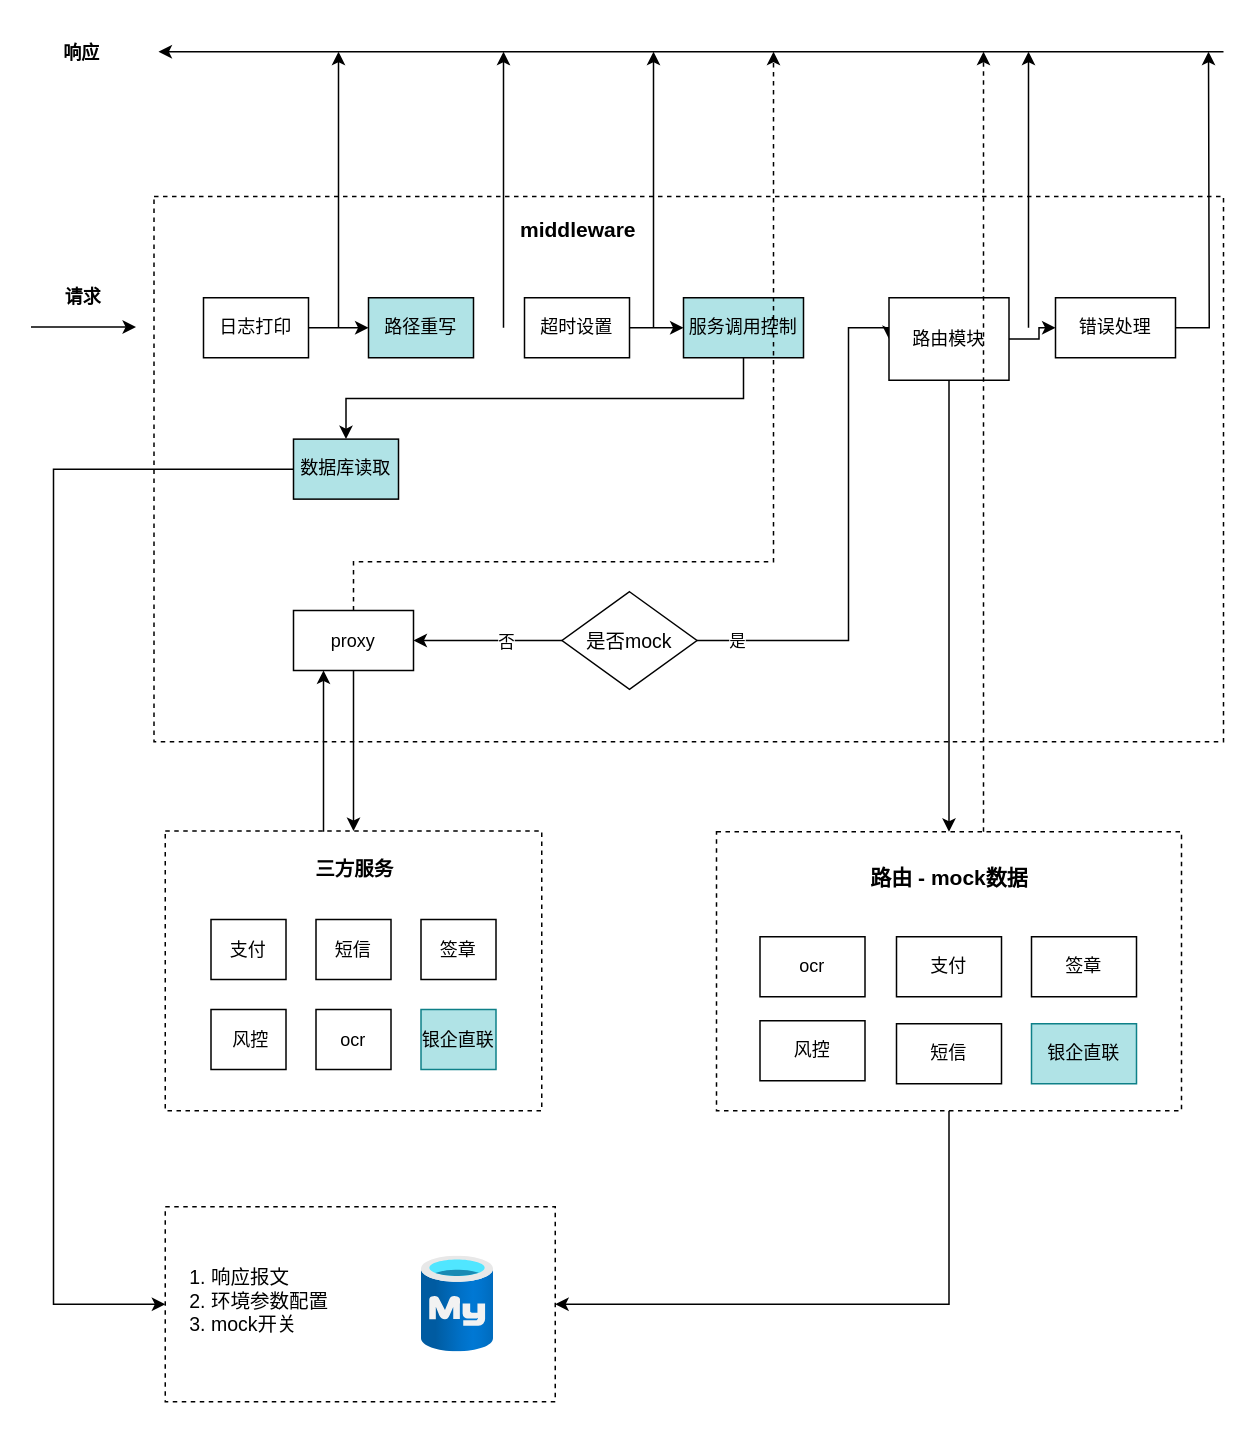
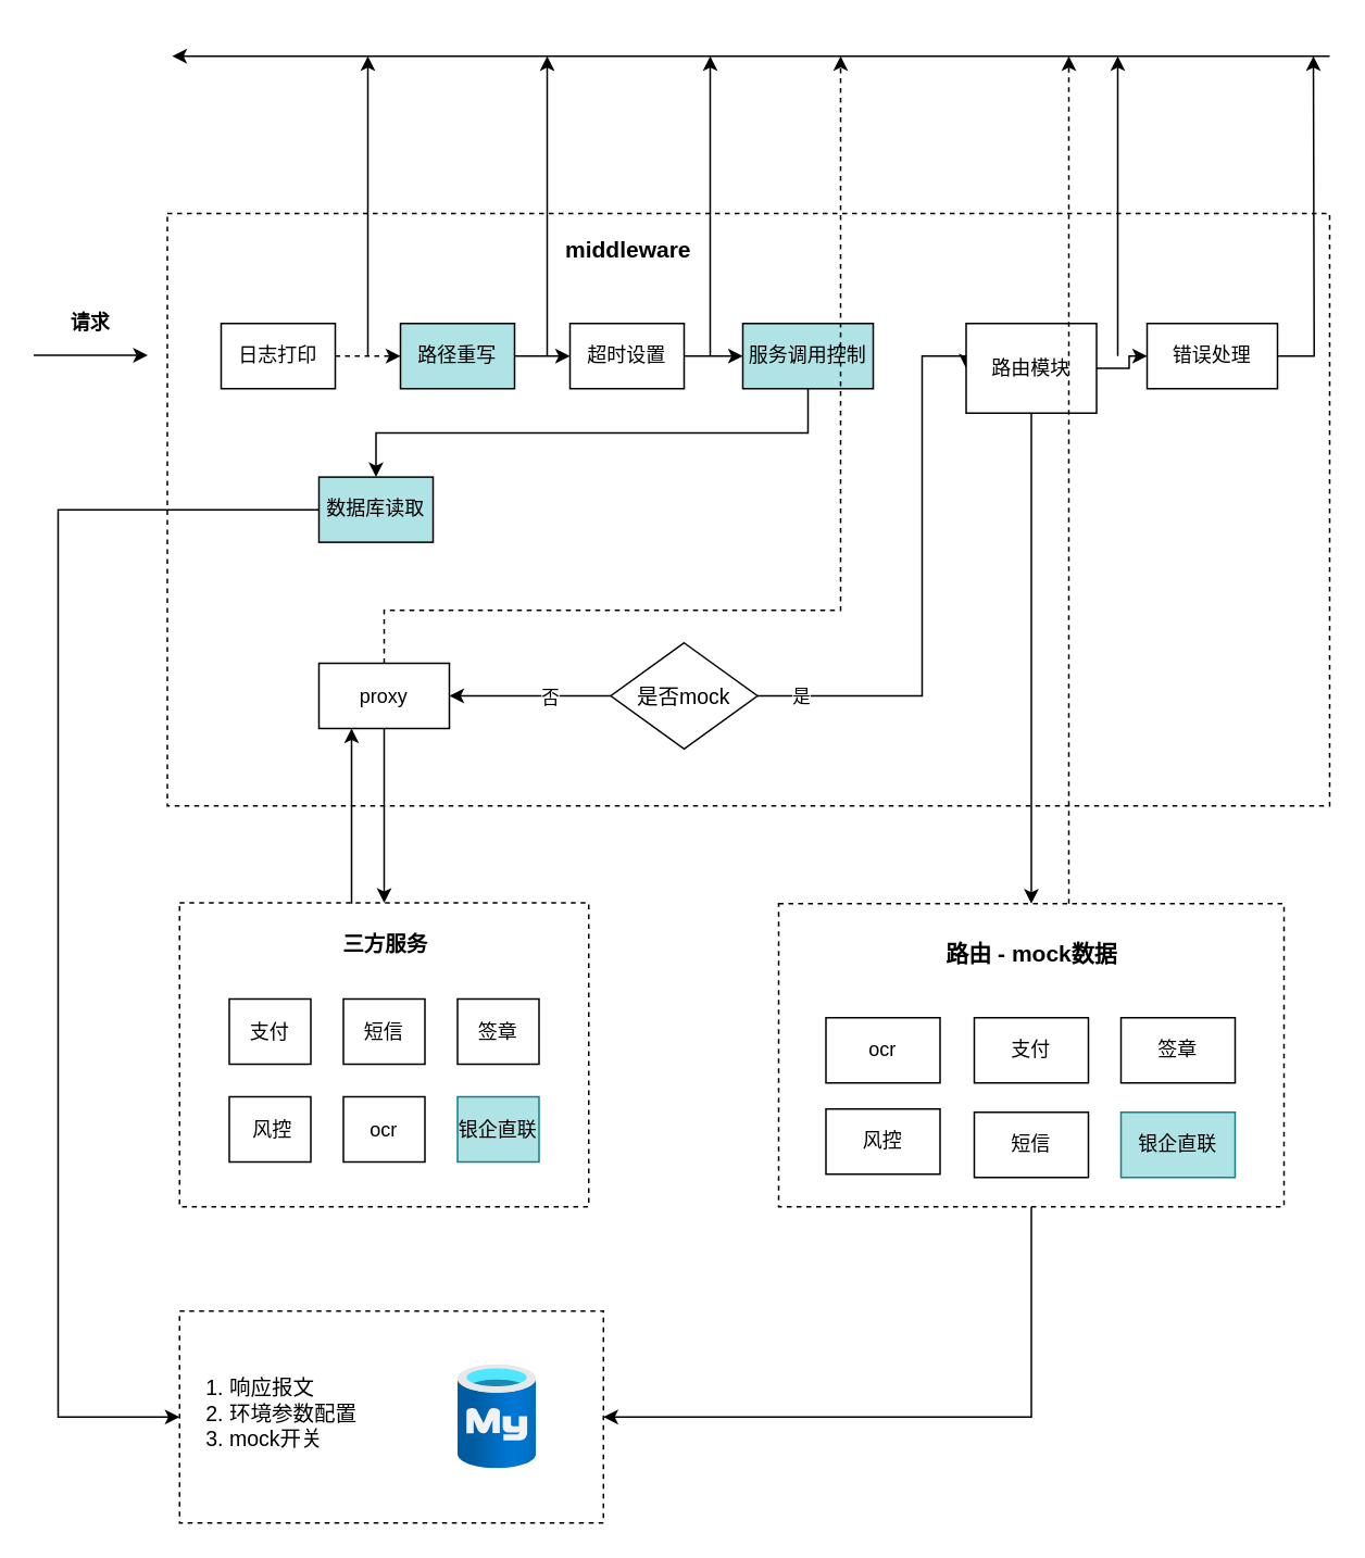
- <mxCell id="50" value="响应" style="text;html=1;strokeColor=none;fillColor=none;align=center;verticalAlign=middle;whiteSpace=wrap;rounded=0;fontStyle=1" parent="1" vertex="1"><mxGeometry x="24" y="20" width="60" height="30" as="geometry" /></mxCell>
- <mxCell id="5" style="edgeStyle=orthogonalEdgeStyle;rounded=0;orthogonalLoop=1;jettySize=auto;html=1;exitX=1;exitY=0.5;exitDx=0;exitDy=0;entryX=0;entryY=0.5;entryDx=0;entryDy=0;" parent="1" source="6" target="8" edge="1"><mxGeometry relative="1" as="geometry" /></mxCell>
+ <mxCell id="5" style="edgeStyle=orthogonalEdgeStyle;rounded=0;orthogonalLoop=1;jettySize=auto;html=1;exitX=1;exitY=0.5;exitDx=0;exitDy=0;entryX=0;entryY=0.5;entryDx=0;entryDy=0;dashed=1;" parent="1" source="6" target="8" edge="1"><mxGeometry relative="1" as="geometry" /></mxCell>
+ <mxCell id="7" style="edgeStyle=orthogonalEdgeStyle;rounded=0;orthogonalLoop=1;jettySize=auto;html=1;exitX=1;exitY=0.5;exitDx=0;exitDy=0;entryX=0;entryY=0.5;entryDx=0;entryDy=0;" parent="1" source="8" target="10" edge="1"><mxGeometry relative="1" as="geometry" /></mxCell>
